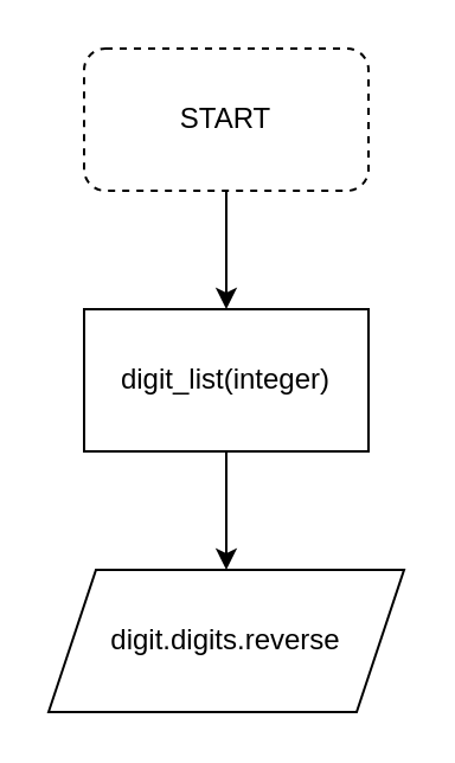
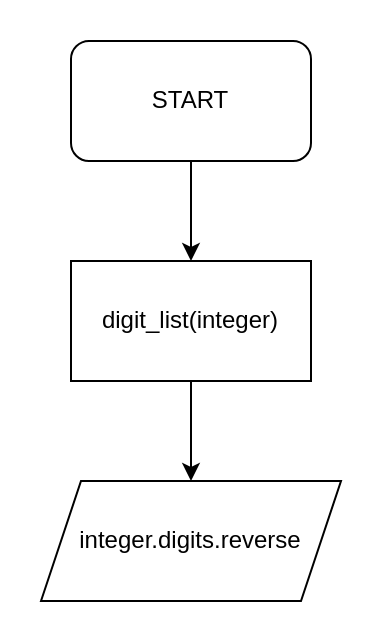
- <mxCell id="3" value="START" style="rounded=1;whiteSpace=wrap;html=1;dashed=1;" parent="1" vertex="1"><mxGeometry x="35" y="20" width="120" height="60" as="geometry" /></mxCell>
+ <mxCell id="3" value="START" style="rounded=1;whiteSpace=wrap;html=1;" parent="1" vertex="1"><mxGeometry x="35" y="20" width="120" height="60" as="geometry" /></mxCell>
- <mxCell id="6" value="digit.digits.reverse" style="shape=parallelogram;perimeter=parallelogramPerimeter;whiteSpace=wrap;html=1;fixedSize=1;" parent="1" vertex="1"><mxGeometry x="20" y="240" width="150" height="60" as="geometry" /></mxCell>
+ <mxCell id="6" value="integer.digits.reverse" style="shape=parallelogram;perimeter=parallelogramPerimeter;whiteSpace=wrap;html=1;fixedSize=1;" parent="1" vertex="1"><mxGeometry x="20" y="240" width="150" height="60" as="geometry" /></mxCell>
